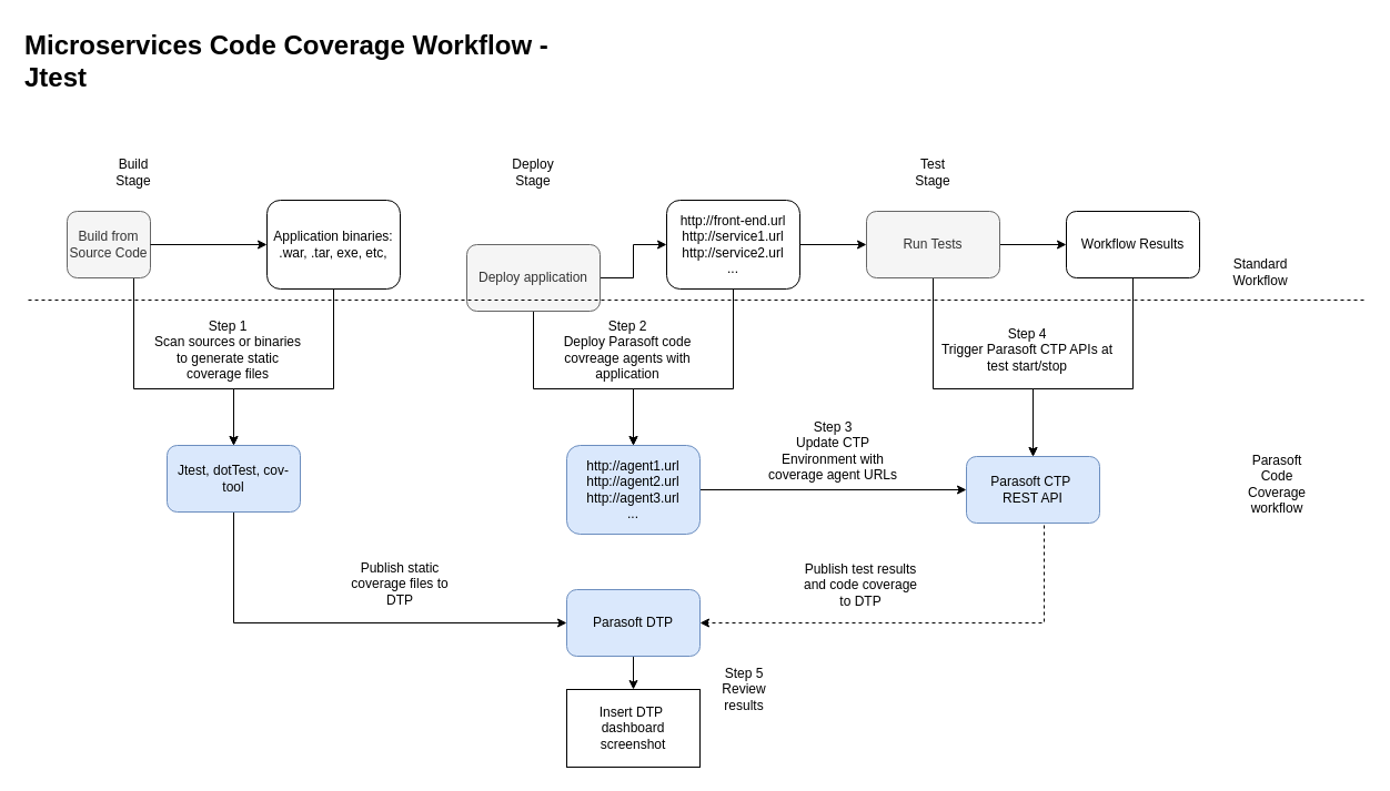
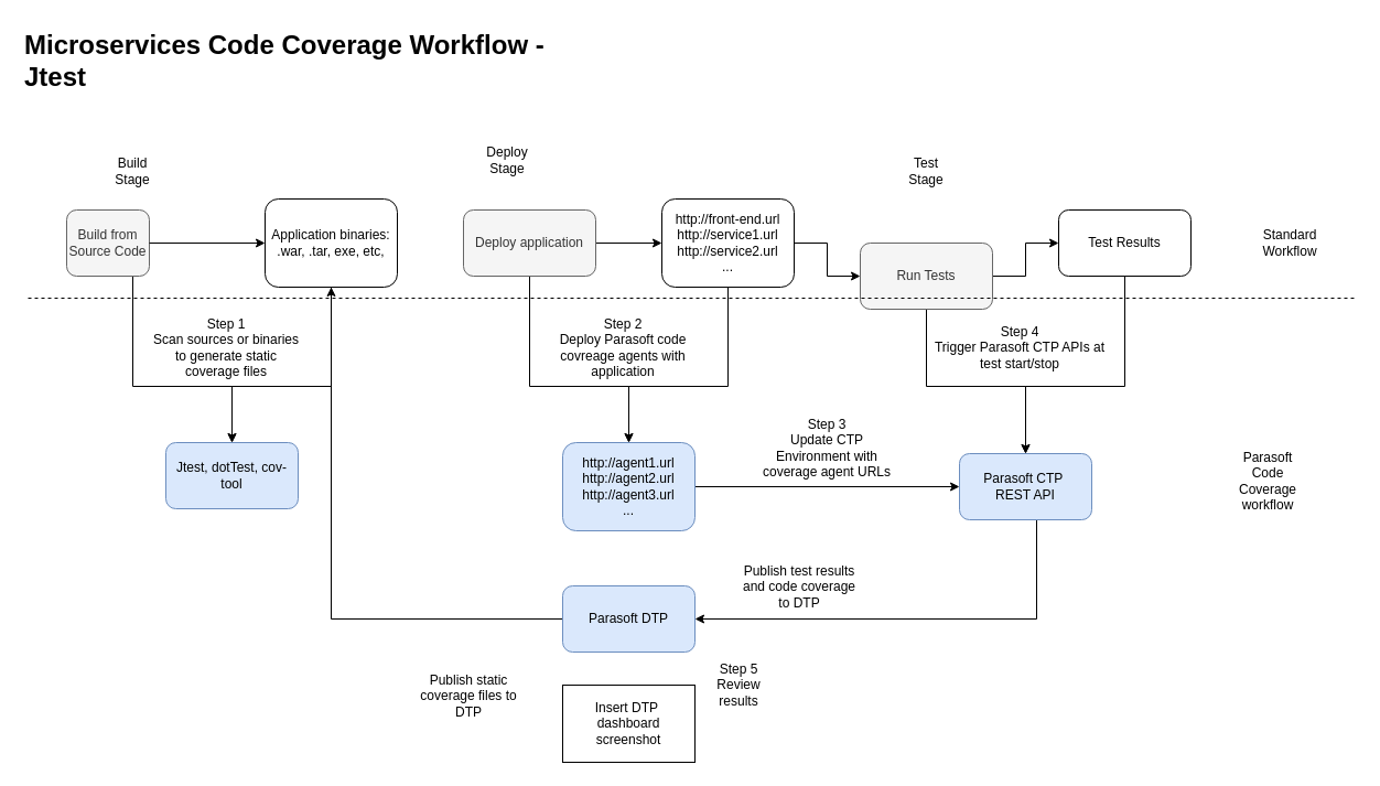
- <mxCell id="13" value="Deploy Stage" style="text;html=1;align=center;verticalAlign=middle;whiteSpace=wrap;rounded=0;" parent="1" vertex="1"><mxGeometry x="450" y="140" width="60" height="30" as="geometry" /></mxCell>
+ <mxCell id="13" value="Deploy Stage" style="text;html=1;align=center;verticalAlign=middle;whiteSpace=wrap;rounded=0;" parent="1" vertex="1"><mxGeometry x="430" y="130" width="60" height="30" as="geometry" /></mxCell>
- <mxCell id="12" value="Run Tests" style="rounded=1;whiteSpace=wrap;html=1;fillColor=#f5f5f5;strokeColor=#666666;fontColor=#333333;" parent="1" vertex="1"><mxGeometry x="780" y="190" width="120" height="60" as="geometry" /></mxCell>
+ <mxCell id="12" value="Run Tests" style="rounded=1;whiteSpace=wrap;html=1;fillColor=#f5f5f5;strokeColor=#666666;fontColor=#333333;" parent="1" vertex="1"><mxGeometry x="780" y="220" width="120" height="60" as="geometry" /></mxCell>
- <mxCell id="34" value="Workflow Results" style="rounded=1;whiteSpace=wrap;html=1;" vertex="1" parent="1"><mxGeometry x="960" y="190" width="120" height="60" as="geometry" /></mxCell>
+ <mxCell id="34" value="Test Results" style="rounded=1;whiteSpace=wrap;html=1;" vertex="1" parent="1"><mxGeometry x="960" y="190" width="120" height="60" as="geometry" /></mxCell>
- <mxCell id="40" value="Standard&lt;div&gt;Workflow&lt;/div&gt;" style="text;html=1;align=center;verticalAlign=middle;whiteSpace=wrap;rounded=0;" vertex="1" parent="1"><mxGeometry x="1105" y="230" width="60" height="30" as="geometry" /></mxCell>
+ <mxCell id="40" value="Standard&lt;div&gt;Workflow&lt;/div&gt;" style="text;html=1;align=center;verticalAlign=middle;whiteSpace=wrap;rounded=0;" vertex="1" parent="1"><mxGeometry x="1140" y="205" width="60" height="30" as="geometry" /></mxCell>
- <mxCell id="9" value="Deploy application" style="rounded=1;whiteSpace=wrap;html=1;fillColor=#f5f5f5;fontColor=#333333;strokeColor=#666666;" parent="1" vertex="1"><mxGeometry x="420" y="220" width="120" height="60" as="geometry" /></mxCell>
+ <mxCell id="9" value="Deploy application" style="rounded=1;whiteSpace=wrap;html=1;fillColor=#f5f5f5;fontColor=#333333;strokeColor=#666666;" parent="1" vertex="1"><mxGeometry x="420" y="190" width="120" height="60" as="geometry" /></mxCell>
- <mxCell id="24" value="Publish static coverage files to DTP" style="text;html=1;align=center;verticalAlign=middle;whiteSpace=wrap;rounded=0;" parent="1" vertex="1"><mxGeometry x="310" y="511" width="100" height="30" as="geometry" /></mxCell>
+ <mxCell id="24" value="Publish static coverage files to DTP" style="text;html=1;align=center;verticalAlign=middle;whiteSpace=wrap;rounded=0;" parent="1" vertex="1"><mxGeometry x="375" y="616" width="100" height="30" as="geometry" /></mxCell>
- <mxCell id="23" value="Publish test results and code coverage to DTP" style="text;html=1;align=center;verticalAlign=middle;whiteSpace=wrap;rounded=0;" parent="1" vertex="1"><mxGeometry x="720" y="512" width="110" height="30" as="geometry" /></mxCell>
+ <mxCell id="23" value="Publish test results and code coverage to DTP" style="text;html=1;align=center;verticalAlign=middle;whiteSpace=wrap;rounded=0;" parent="1" vertex="1"><mxGeometry x="670" y="517" width="110" height="30" as="geometry" /></mxCell>
- <mxCell id="15" style="edgeStyle=orthogonalEdgeStyle;rounded=0;orthogonalLoop=1;jettySize=auto;html=1;entryX=0;entryY=0.5;entryDx=0;entryDy=0;exitX=0.5;exitY=1;exitDx=0;exitDy=0;" parent="1" source="17" target="22" edge="1"><mxGeometry relative="1" as="geometry"><Array as="points"><mxPoint x="210" y="561" /></Array></mxGeometry></mxCell>
- <mxCell id="19" style="edgeStyle=orthogonalEdgeStyle;rounded=0;orthogonalLoop=1;jettySize=auto;html=1;entryX=1;entryY=0.5;entryDx=0;entryDy=0;exitX=0.5;exitY=1;exitDx=0;exitDy=0;dashed=1;" parent="1" source="20" target="22" edge="1"><mxGeometry relative="1" as="geometry"><Array as="points"><mxPoint x="940" y="561" /></Array></mxGeometry></mxCell>
+ <mxCell id="19" style="edgeStyle=orthogonalEdgeStyle;rounded=0;orthogonalLoop=1;jettySize=auto;html=1;entryX=1;entryY=0.5;entryDx=0;entryDy=0;exitX=0.5;exitY=1;exitDx=0;exitDy=0;" parent="1" source="20" target="22" edge="1"><mxGeometry relative="1" as="geometry"><Array as="points"><mxPoint x="940" y="561" /></Array></mxGeometry></mxCell>
- <mxCell id="21" style="edgeStyle=orthogonalEdgeStyle;rounded=0;orthogonalLoop=1;jettySize=auto;html=1;entryX=0.5;entryY=0;entryDx=0;entryDy=0;" edge="1" parent="1" source="22" target="37"><mxGeometry relative="1" as="geometry" /></mxCell>
+ <mxCell id="21" style="edgeStyle=orthogonalEdgeStyle;rounded=0;orthogonalLoop=1;jettySize=auto;html=1;" edge="1" parent="1" source="22" target="3"><mxGeometry relative="1" as="geometry" /></mxCell>
